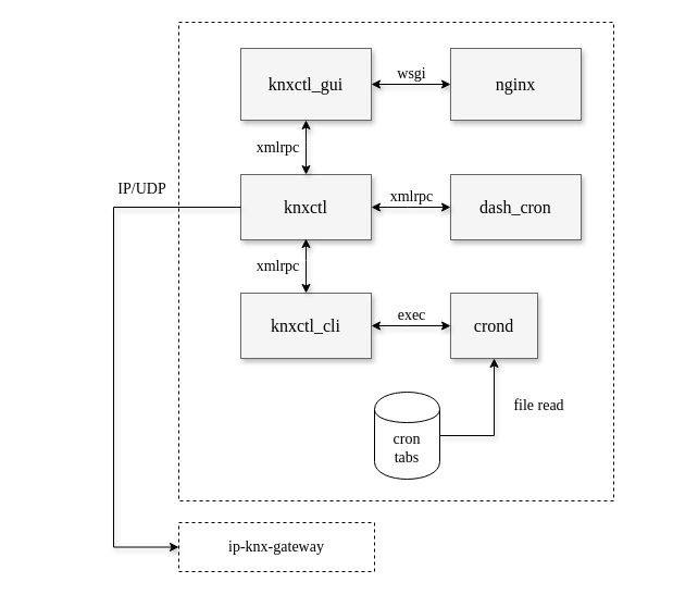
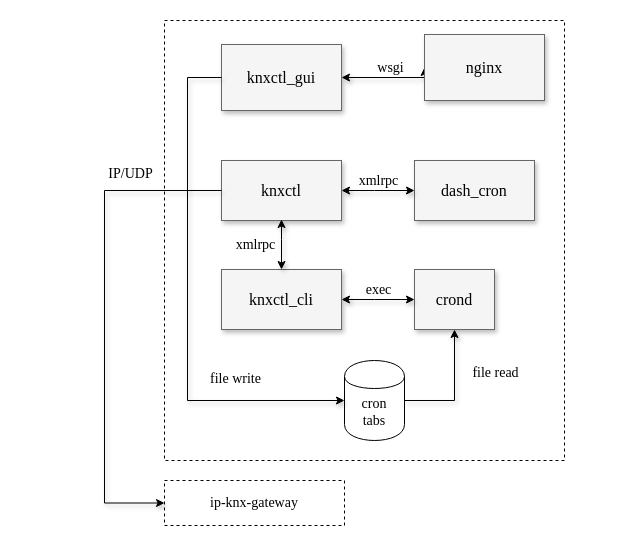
- <mxCell id="7" value="nginx" style="whiteSpace=wrap;html=1;shadow=1;fontSize=16;fillColor=#f5f5f5;strokeColor=#666666;fontFamily=Tahoma;" vertex="1" parent="1"><mxGeometry x="414" y="44" width="120" height="66" as="geometry" /></mxCell>
+ <mxCell id="7" value="nginx" style="whiteSpace=wrap;html=1;shadow=1;fontSize=16;fillColor=#f5f5f5;strokeColor=#666666;fontFamily=Tahoma;" vertex="1" parent="1"><mxGeometry x="424" y="34" width="120" height="66" as="geometry" /></mxCell>
- <mxCell id="8" style="edgeStyle=elbowEdgeStyle;rounded=0;html=1;startArrow=classic;startFill=1;jettySize=auto;orthogonalLoop=1;fontSize=16;elbow=vertical;entryX=0.5;entryY=0;entryDx=0;entryDy=0;exitX=0.5;exitY=1;exitDx=0;exitDy=0;shadow=1;fontFamily=Tahoma;" edge="1" parent="1" source="5" target="6"><mxGeometry relative="1" as="geometry"><Array as="points"><mxPoint x="294" y="130" /><mxPoint x="394" y="87" /></Array><mxPoint x="351" y="87" as="sourcePoint" /><mxPoint x="424" y="87" as="targetPoint" /></mxGeometry></mxCell>
- <mxCell id="9" value="xmlrpc" style="text;html=1;resizable=0;points=[];align=center;verticalAlign=middle;labelBackgroundColor=#ffffff;fontFamily=Tahoma;fontSize=14;" vertex="1" connectable="0" parent="8"><mxGeometry x="0.178" y="-37" relative="1" as="geometry"><mxPoint x="10" y="-4" as="offset" /></mxGeometry></mxCell>
+ <mxCell id="18" style="edgeStyle=elbowEdgeStyle;rounded=0;html=1;startArrow=none;startFill=0;jettySize=auto;orthogonalLoop=1;fontSize=16;elbow=vertical;entryX=0;entryY=0.5;entryDx=0;entryDy=0;shadow=1;fontFamily=Tahoma;exitX=0;exitY=0.5;exitDx=0;exitDy=0;" edge="1" parent="1" source="5" target="15"><mxGeometry relative="1" as="geometry"><Array as="points"><mxPoint x="187" y="370" /><mxPoint x="287" y="327" /></Array><mxPoint x="174" y="350" as="sourcePoint" /><mxPoint x="174" y="400" as="targetPoint" /></mxGeometry></mxCell>
+ <mxCell id="19" value="file write" style="text;html=1;resizable=0;points=[];align=center;verticalAlign=middle;labelBackgroundColor=#ffffff;fontFamily=Tahoma;fontSize=14;" vertex="1" connectable="0" parent="18"><mxGeometry x="0.178" y="-37" relative="1" as="geometry"><mxPoint x="84" y="32" as="offset" /></mxGeometry></mxCell>
